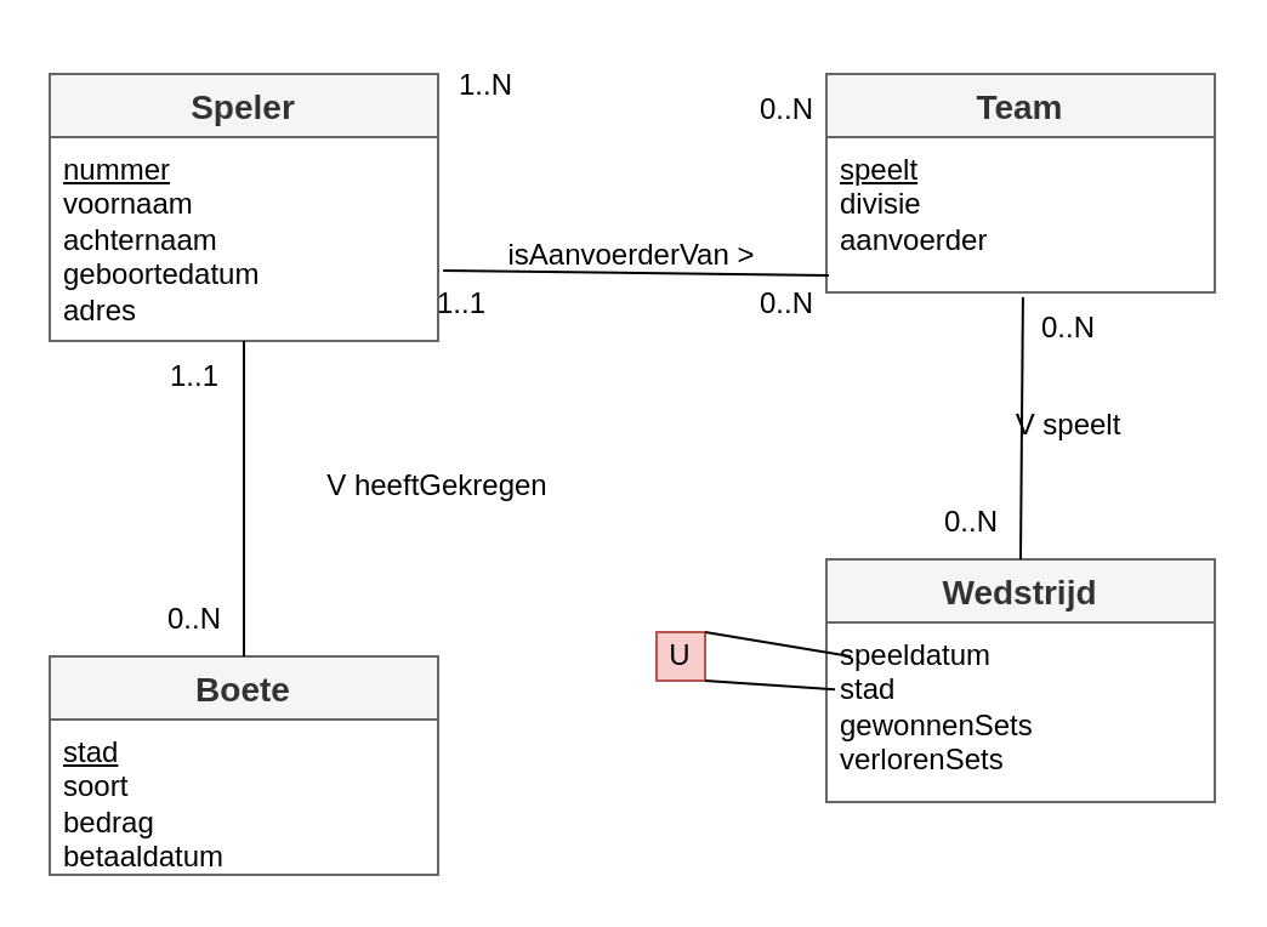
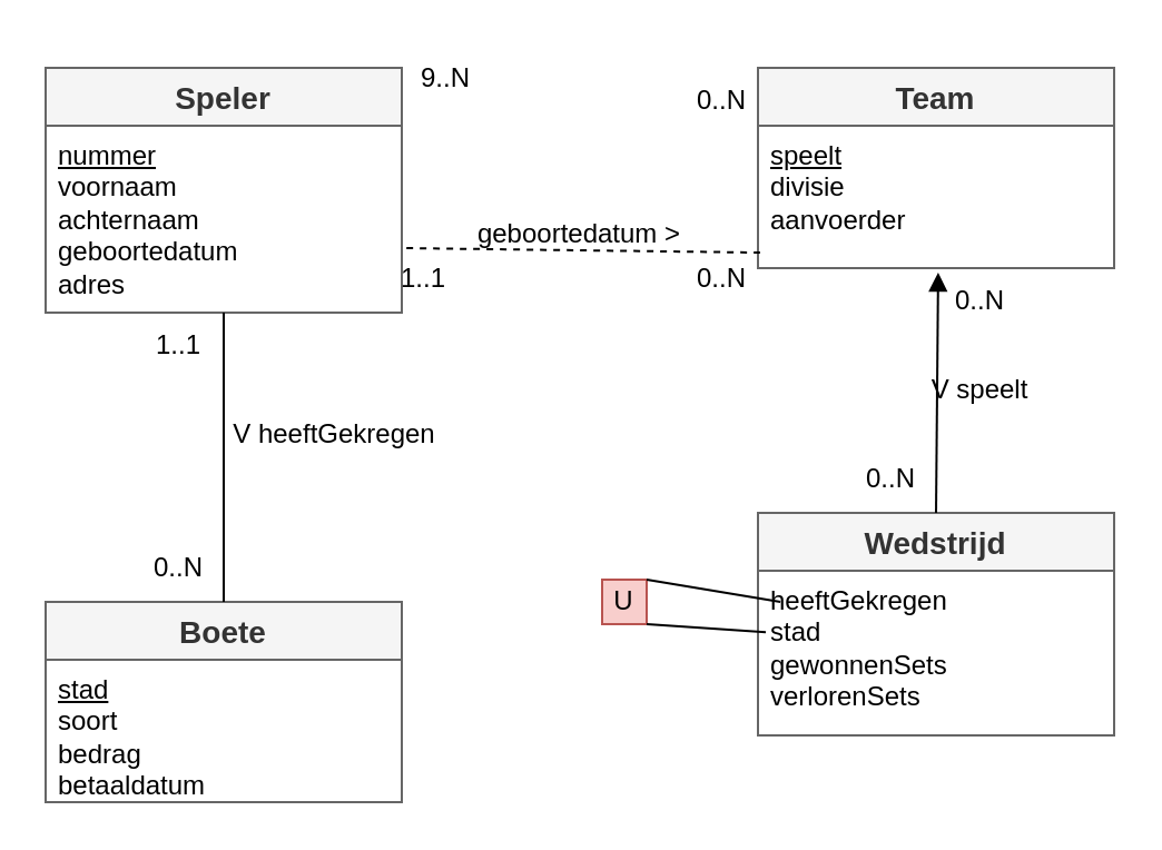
- <mxCell id="11" value="1..N" style="text;html=1;whiteSpace=wrap;strokeColor=none;fillColor=none;align=center;verticalAlign=middle;rounded=0;" vertex="1" parent="1"><mxGeometry x="170" y="20" width="60" height="30" as="geometry" /></mxCell>
+ <mxCell id="11" value="9..N" style="text;html=1;whiteSpace=wrap;strokeColor=none;fillColor=none;align=center;verticalAlign=middle;rounded=0;" vertex="1" parent="1"><mxGeometry x="170" y="20" width="60" height="30" as="geometry" /></mxCell>
- <mxCell id="13" value="isAanvoerderVan &amp;gt;" style="text;html=1;whiteSpace=wrap;strokeColor=none;fillColor=none;align=center;verticalAlign=middle;rounded=0;" vertex="1" parent="1"><mxGeometry x="190" y="90" width="140" height="30" as="geometry" /></mxCell>
+ <mxCell id="13" value="geboortedatum &amp;gt;" style="text;html=1;whiteSpace=wrap;strokeColor=none;fillColor=none;align=center;verticalAlign=middle;rounded=0;" vertex="1" parent="1"><mxGeometry x="190" y="90" width="140" height="30" as="geometry" /></mxCell>
- <mxCell id="10" value="" style="endArrow=none;html=1;rounded=0;exitX=1.013;exitY=0.655;exitDx=0;exitDy=0;exitPerimeter=0;entryX=0.006;entryY=0.891;entryDx=0;entryDy=0;entryPerimeter=0;" edge="1" parent="1" source="5" target="7"><mxGeometry width="50" height="50" relative="1" as="geometry"><mxPoint x="220" y="210" as="sourcePoint" /><mxPoint x="270" y="160" as="targetPoint" /></mxGeometry></mxCell>
+ <mxCell id="10" value="" style="endArrow=none;html=1;rounded=0;exitX=1.013;exitY=0.655;exitDx=0;exitDy=0;exitPerimeter=0;entryX=0.006;entryY=0.891;entryDx=0;entryDy=0;entryPerimeter=0;dashed=1;" edge="1" parent="1" source="5" target="7"><mxGeometry width="50" height="50" relative="1" as="geometry"><mxPoint x="220" y="210" as="sourcePoint" /><mxPoint x="270" y="160" as="targetPoint" /></mxGeometry></mxCell>
- <mxCell id="16" value="" style="endArrow=none;html=1;rounded=0;entryX=0.506;entryY=1.031;entryDx=0;entryDy=0;entryPerimeter=0;exitX=0.5;exitY=0;exitDx=0;exitDy=0;" edge="1" parent="1" source="2" target="7"><mxGeometry width="50" height="50" relative="1" as="geometry"><mxPoint x="430" y="260" as="sourcePoint" /><mxPoint x="480" y="210" as="targetPoint" /></mxGeometry></mxCell>
+ <mxCell id="16" value="" style="endArrow=block;html=1;rounded=0;entryX=0.506;entryY=1.031;entryDx=0;entryDy=0;entryPerimeter=0;exitX=0.5;exitY=0;exitDx=0;exitDy=0;" edge="1" parent="1" source="2" target="7"><mxGeometry width="50" height="50" relative="1" as="geometry"><mxPoint x="430" y="260" as="sourcePoint" /><mxPoint x="480" y="210" as="targetPoint" /></mxGeometry></mxCell>
- <mxCell id="21" value="V heeftGekregen" style="text;html=1;whiteSpace=wrap;strokeColor=none;fillColor=none;align=center;verticalAlign=middle;rounded=0;" vertex="1" parent="1"><mxGeometry x="120" y="185" width="120" height="30" as="geometry" /></mxCell>
+ <mxCell id="21" value="V heeftGekregen" style="text;html=1;whiteSpace=wrap;strokeColor=none;fillColor=none;align=center;verticalAlign=middle;rounded=0;" vertex="1" parent="1"><mxGeometry x="90" y="180" width="120" height="30" as="geometry" /></mxCell>
- <mxCell id="3" value="speeldatum&lt;br&gt;stad&lt;br&gt;gewonnenSets&lt;br&gt;verlorenSets" style="text;strokeColor=none;fillColor=none;spacingLeft=4;spacingRight=4;overflow=hidden;rotatable=0;points=[[0,0.5],[1,0.5]];portConstraint=eastwest;fontSize=12;html=1;" vertex="1" parent="2"><mxGeometry y="26" width="160" height="74" as="geometry" /></mxCell>
+ <mxCell id="3" value="heeftGekregen&lt;br&gt;stad&lt;br&gt;gewonnenSets&lt;br&gt;verlorenSets" style="text;strokeColor=none;fillColor=none;spacingLeft=4;spacingRight=4;overflow=hidden;rotatable=0;points=[[0,0.5],[1,0.5]];portConstraint=eastwest;fontSize=12;html=1;" vertex="1" parent="2"><mxGeometry y="26" width="160" height="74" as="geometry" /></mxCell>
